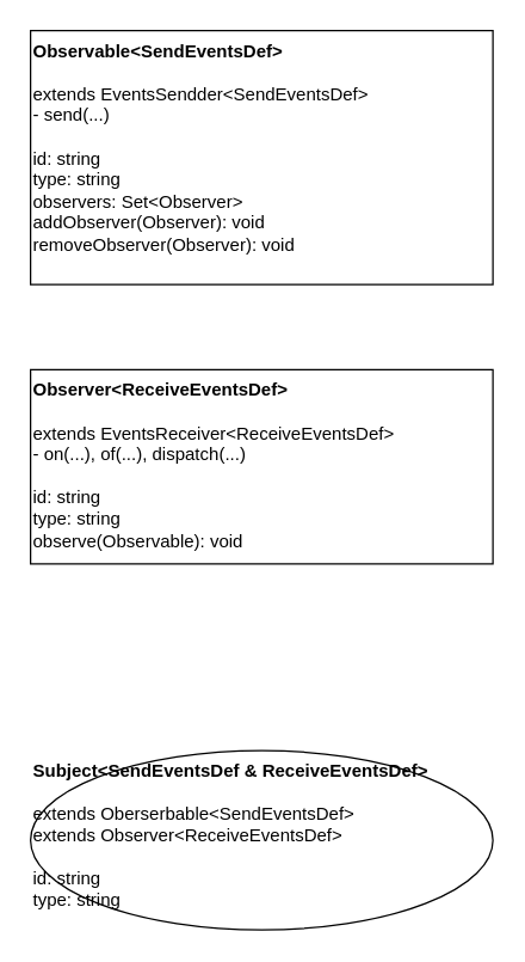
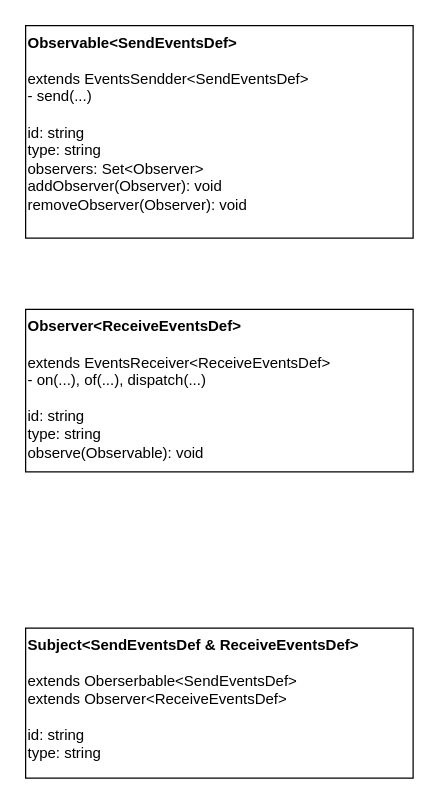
- <mxCell id="4" value="&lt;b&gt;Subject&amp;lt;&lt;/b&gt;&lt;b&gt;SendEventsDef &amp;amp;&amp;nbsp;&lt;/b&gt;&lt;b&gt;ReceiveEventsDef&amp;gt;&lt;/b&gt;&lt;br&gt;&lt;br&gt;extends Oberserbable&amp;lt;SendEventsDef&amp;gt;&lt;br&gt;extends Observer&amp;lt;ReceiveEventsDef&amp;gt;&lt;br&gt;&lt;br&gt;id: string&lt;br&gt;type: string" style="ellipse;whiteSpace=wrap;html=1;align=left;verticalAlign=top;" vertex="1" parent="1"><mxGeometry x="20" y="502" width="310" height="120" as="geometry" /></mxCell>
+ <mxCell id="4" value="&lt;b&gt;Subject&amp;lt;&lt;/b&gt;&lt;b&gt;SendEventsDef &amp;amp;&amp;nbsp;&lt;/b&gt;&lt;b&gt;ReceiveEventsDef&amp;gt;&lt;/b&gt;&lt;br&gt;&lt;br&gt;extends Oberserbable&amp;lt;SendEventsDef&amp;gt;&lt;br&gt;extends Observer&amp;lt;ReceiveEventsDef&amp;gt;&lt;br&gt;&lt;br&gt;id: string&lt;br&gt;type: string" style="whiteSpace=wrap;html=1;align=left;verticalAlign=top;" vertex="1" parent="1"><mxGeometry x="20" y="502" width="310" height="120" as="geometry" /></mxCell>
